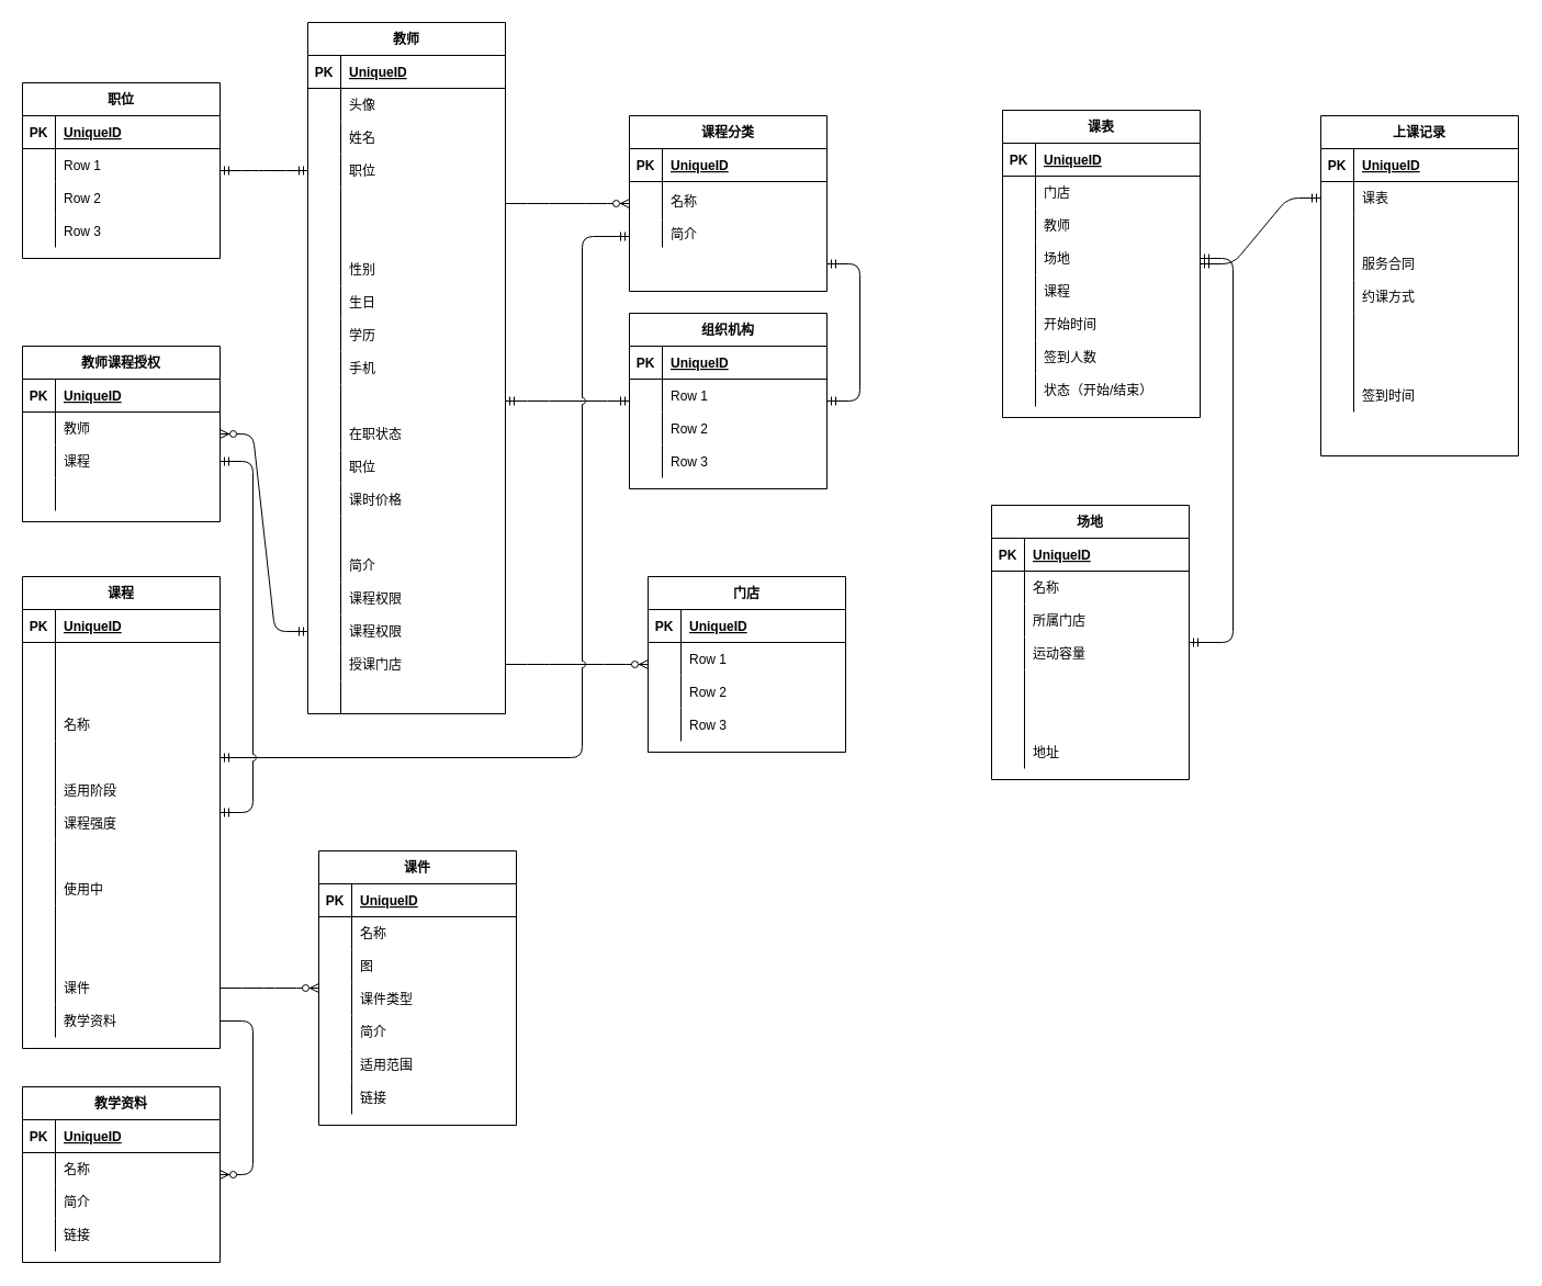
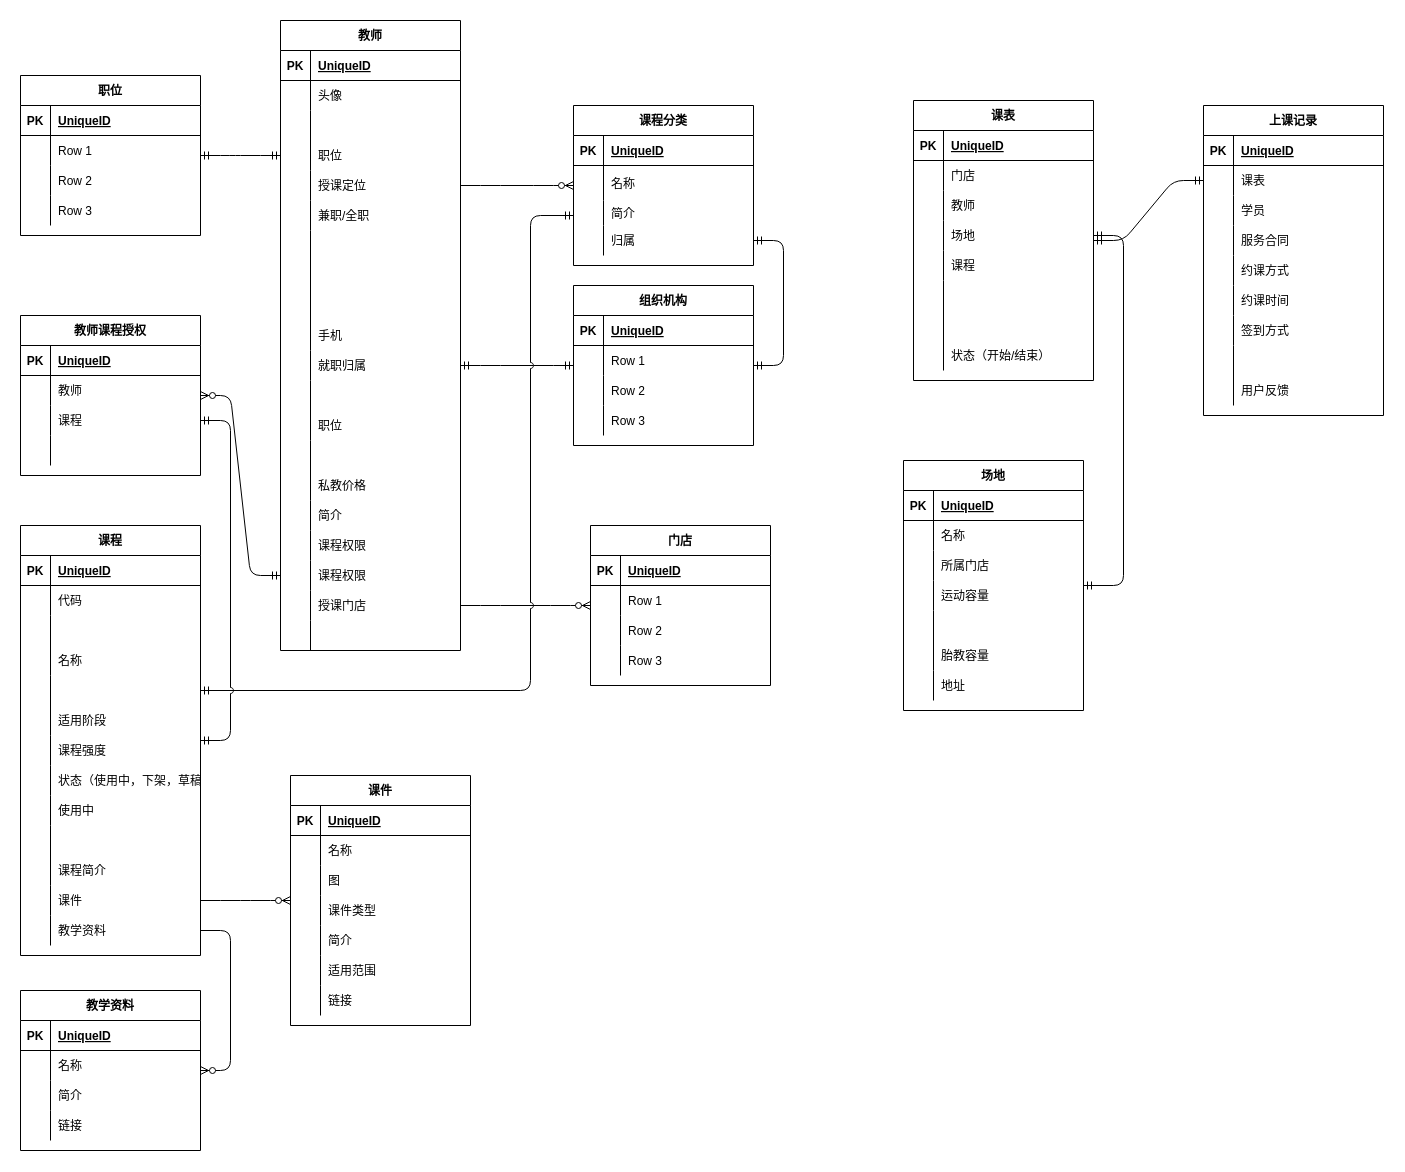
- <mxCell id="11" value="姓名" style="shape=partialRectangle;connectable=0;fillColor=none;top=0;left=0;bottom=0;right=0;align=left;spacingLeft=6;overflow=hidden;" vertex="1" parent="9"><mxGeometry x="30" width="150" height="30" as="geometry" /></mxCell>
+ <mxCell id="17" value="授课定位" style="shape=partialRectangle;connectable=0;fillColor=none;top=0;left=0;bottom=0;right=0;align=left;spacingLeft=6;overflow=hidden;" vertex="1" parent="15"><mxGeometry x="30" width="150" height="30" as="geometry" /></mxCell>
+ <mxCell id="244" value="学员" style="shape=partialRectangle;connectable=0;fillColor=none;top=0;left=0;bottom=0;right=0;align=left;spacingLeft=6;overflow=hidden;" vertex="1" parent="242"><mxGeometry x="30" width="150" height="30" as="geometry" /></mxCell>
+ <mxCell id="20" value="兼职/全职" style="shape=partialRectangle;connectable=0;fillColor=none;top=0;left=0;bottom=0;right=0;align=left;spacingLeft=6;overflow=hidden;" vertex="1" parent="18"><mxGeometry x="30" width="150" height="30" as="geometry" /></mxCell>
+ <mxCell id="140" value="归属" style="shape=partialRectangle;connectable=0;fillColor=none;top=0;left=0;bottom=0;right=0;align=left;spacingLeft=6;overflow=hidden;" vertex="1" parent="138"><mxGeometry x="30" width="150" height="30" as="geometry" /></mxCell>
- <mxCell id="23" value="性别" style="shape=partialRectangle;connectable=0;fillColor=none;top=0;left=0;bottom=0;right=0;align=left;spacingLeft=6;overflow=hidden;" vertex="1" parent="21"><mxGeometry x="30" width="150" height="30" as="geometry" /></mxCell>
- <mxCell id="26" value="生日" style="shape=partialRectangle;connectable=0;fillColor=none;top=0;left=0;bottom=0;right=0;align=left;spacingLeft=6;overflow=hidden;" vertex="1" parent="24"><mxGeometry x="30" width="150" height="30" as="geometry" /></mxCell>
- <mxCell id="228" value="开始时间" style="shape=partialRectangle;connectable=0;fillColor=none;top=0;left=0;bottom=0;right=0;align=left;spacingLeft=6;overflow=hidden;" vertex="1" parent="226"><mxGeometry x="30" width="150" height="30" as="geometry" /></mxCell>
+ <mxCell id="253" value="约课时间" style="shape=partialRectangle;connectable=0;fillColor=none;top=0;left=0;bottom=0;right=0;align=left;spacingLeft=6;overflow=hidden;" vertex="1" parent="251"><mxGeometry x="30" width="150" height="30" as="geometry" /></mxCell>
- <mxCell id="29" value="学历" style="shape=partialRectangle;connectable=0;fillColor=none;top=0;left=0;bottom=0;right=0;align=left;spacingLeft=6;overflow=hidden;" vertex="1" parent="27"><mxGeometry x="30" width="150" height="30" as="geometry" /></mxCell>
- <mxCell id="231" value="签到人数" style="shape=partialRectangle;connectable=0;fillColor=none;top=0;left=0;bottom=0;right=0;align=left;spacingLeft=6;overflow=hidden;" vertex="1" parent="229"><mxGeometry x="30" width="150" height="30" as="geometry" /></mxCell>
+ <mxCell id="256" value="签到方式" style="shape=partialRectangle;connectable=0;fillColor=none;top=0;left=0;bottom=0;right=0;align=left;spacingLeft=6;overflow=hidden;" vertex="1" parent="254"><mxGeometry x="30" width="150" height="30" as="geometry" /></mxCell>
- <mxCell id="259" value="签到时间" style="shape=partialRectangle;connectable=0;fillColor=none;top=0;left=0;bottom=0;right=0;align=left;spacingLeft=6;overflow=hidden;" vertex="1" parent="257"><mxGeometry x="30" width="150" height="30" as="geometry" /></mxCell>
+ <mxCell id="35" value="就职归属" style="shape=partialRectangle;connectable=0;fillColor=none;top=0;left=0;bottom=0;right=0;align=left;spacingLeft=6;overflow=hidden;" vertex="1" parent="33"><mxGeometry x="30" width="150" height="30" as="geometry" /></mxCell>
+ <mxCell id="262" value="用户反馈" style="shape=partialRectangle;connectable=0;fillColor=none;top=0;left=0;bottom=0;right=0;align=left;spacingLeft=6;overflow=hidden;" vertex="1" parent="260"><mxGeometry x="30" width="150" height="30" as="geometry" /></mxCell>
- <mxCell id="38" value="在职状态" style="shape=partialRectangle;connectable=0;fillColor=none;top=0;left=0;bottom=0;right=0;align=left;spacingLeft=6;overflow=hidden;" vertex="1" parent="36"><mxGeometry x="30" width="150" height="30" as="geometry" /></mxCell>
- <mxCell id="44" value="课时价格" style="shape=partialRectangle;connectable=0;fillColor=none;top=0;left=0;bottom=0;right=0;align=left;spacingLeft=6;overflow=hidden;" vertex="1" parent="42"><mxGeometry x="30" width="150" height="30" as="geometry" /></mxCell>
+ <mxCell id="47" value="私教价格" style="shape=partialRectangle;connectable=0;fillColor=none;top=0;left=0;bottom=0;right=0;align=left;spacingLeft=6;overflow=hidden;" vertex="1" parent="45"><mxGeometry x="30" width="150" height="30" as="geometry" /></mxCell>
+ <mxCell id="82" value="代码" style="shape=partialRectangle;connectable=0;fillColor=none;top=0;left=0;bottom=0;right=0;align=left;spacingLeft=6;overflow=hidden;" vertex="1" parent="80"><mxGeometry x="30" width="150" height="30" as="geometry" /></mxCell>
+ <mxCell id="281" value="胎教容量" style="shape=partialRectangle;connectable=0;fillColor=none;top=0;left=0;bottom=0;right=0;align=left;spacingLeft=6;overflow=hidden;" vertex="1" parent="279"><mxGeometry x="30" width="150" height="30" as="geometry" /></mxCell>
+ <mxCell id="98" value="状态（使用中，下架，草稿）" style="shape=partialRectangle;connectable=0;fillColor=none;top=0;left=0;bottom=0;right=0;align=left;spacingLeft=6;overflow=hidden;" vertex="1" parent="96"><mxGeometry x="30" width="150" height="30" as="geometry" /></mxCell>
+ <mxCell id="106" value="课程简介" style="shape=partialRectangle;connectable=0;fillColor=none;top=0;left=0;bottom=0;right=0;align=left;spacingLeft=6;overflow=hidden;" vertex="1" parent="104"><mxGeometry x="30" width="150" height="30" as="geometry" /></mxCell>
